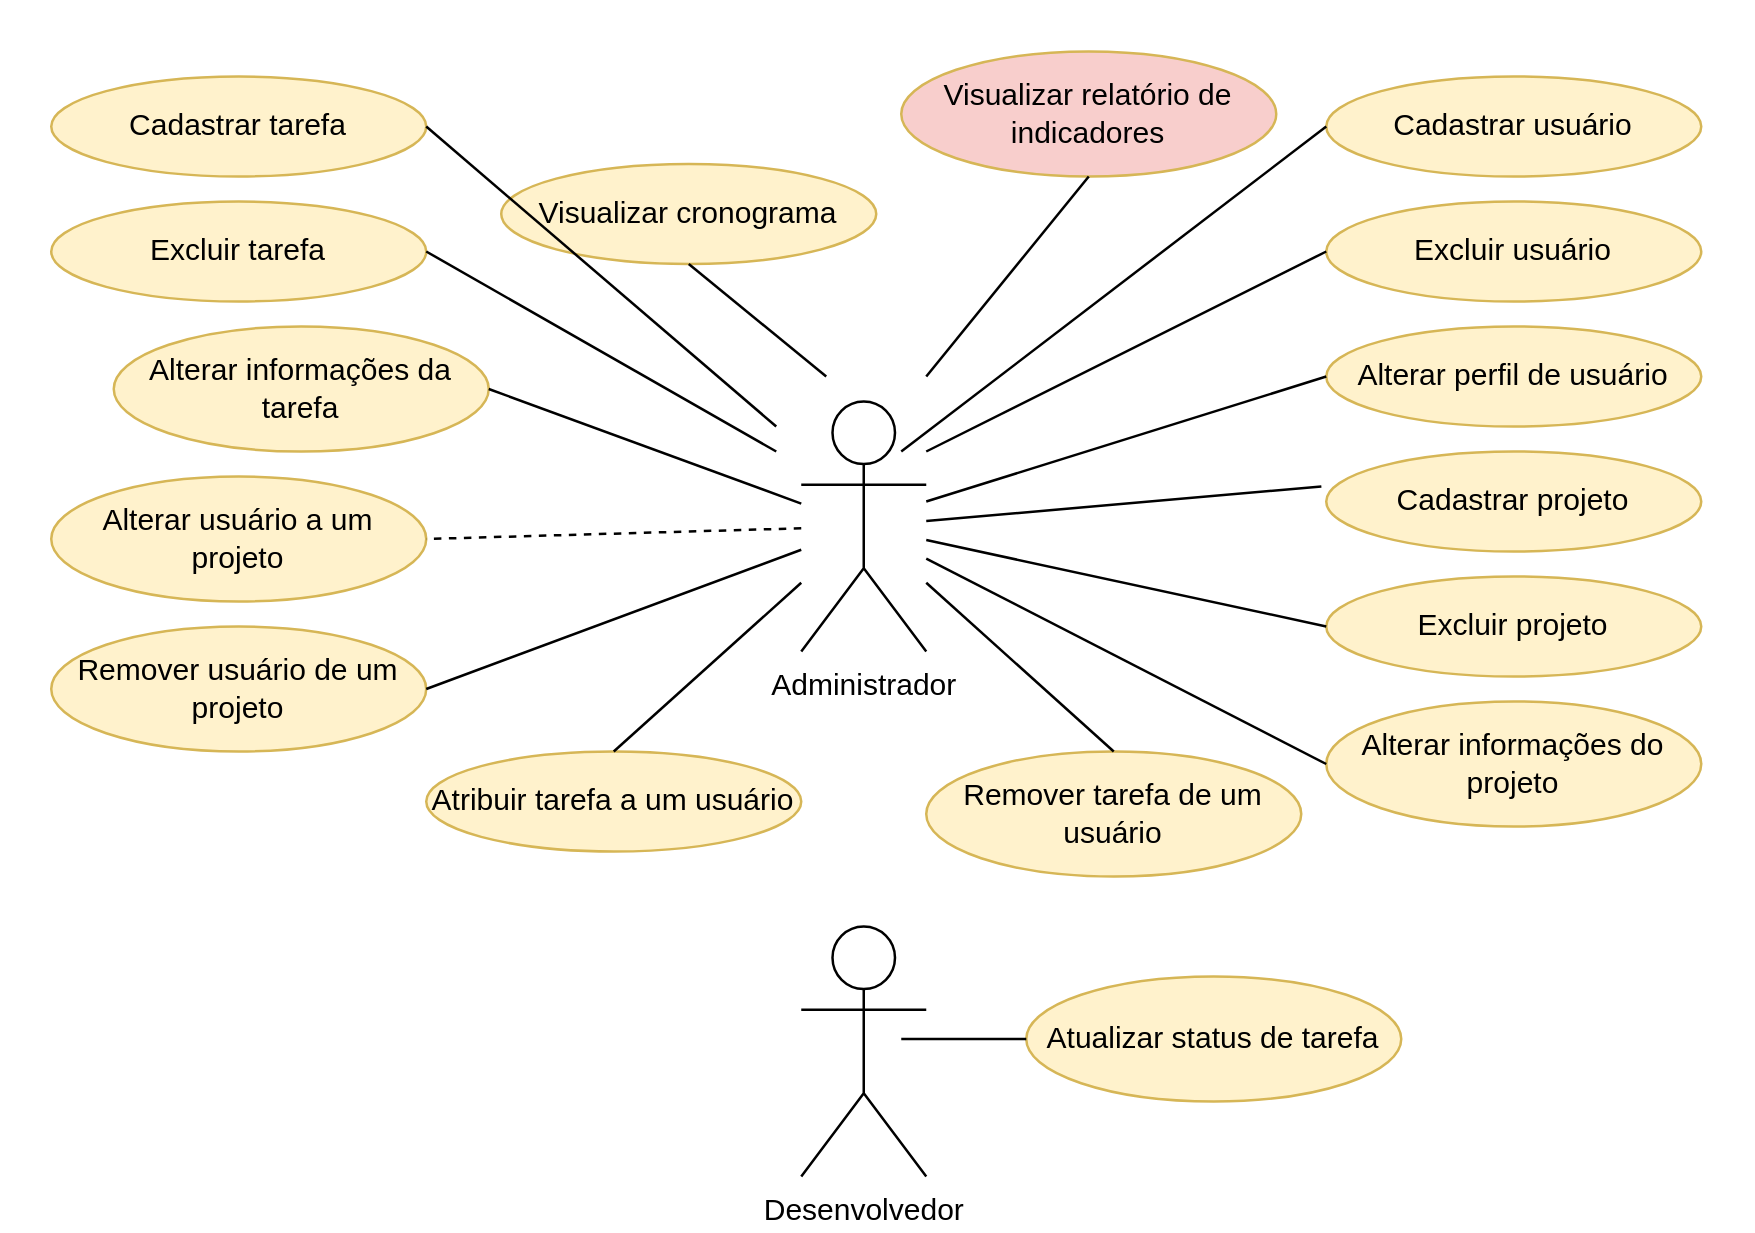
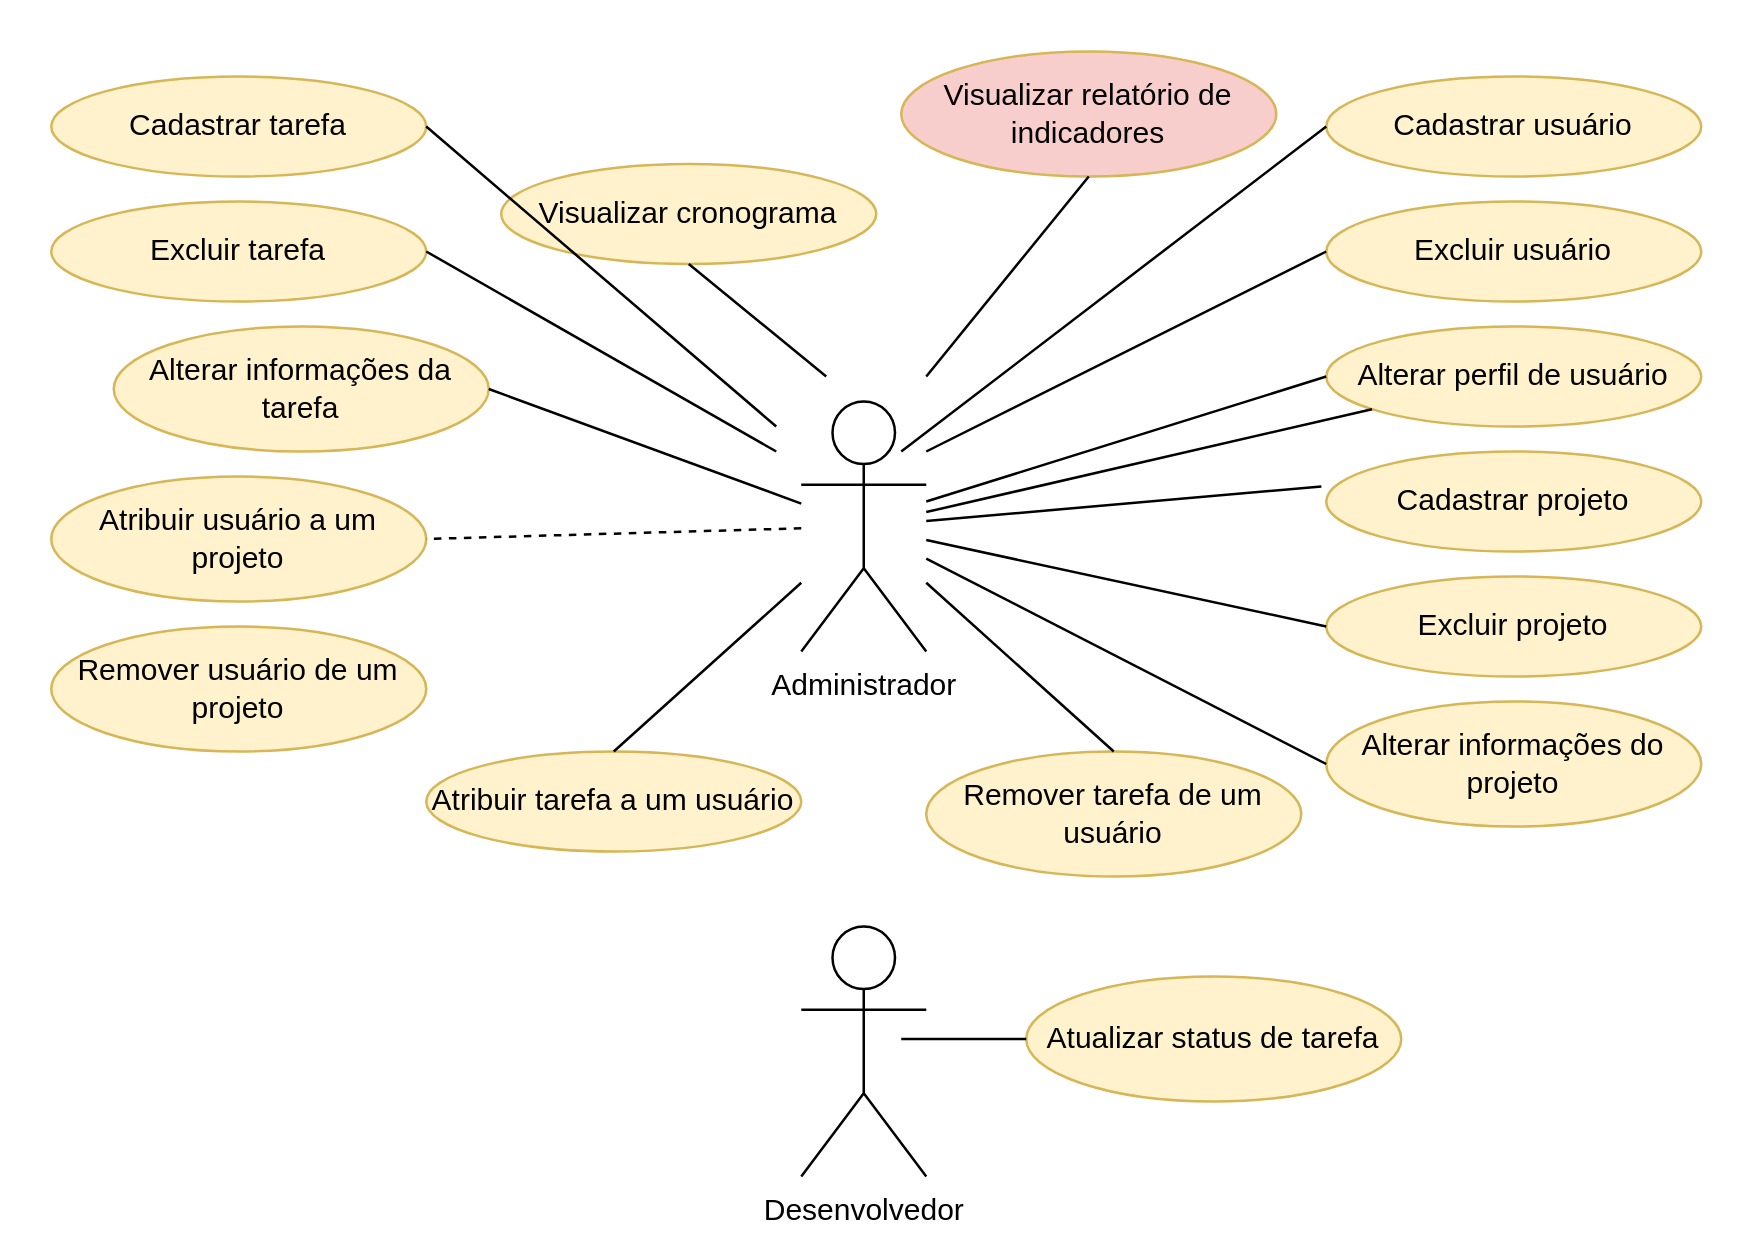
- <mxCell id="13" value="Alterar usuário a um projeto" style="ellipse;whiteSpace=wrap;html=1;fillColor=#fff2cc;strokeColor=#d6b656;" vertex="1" parent="1"><mxGeometry x="20" y="190" width="150" height="50" as="geometry" /></mxCell>
+ <mxCell id="13" value="Atribuir usuário a um projeto" style="ellipse;whiteSpace=wrap;html=1;fillColor=#fff2cc;strokeColor=#d6b656;" vertex="1" parent="1"><mxGeometry x="20" y="190" width="150" height="50" as="geometry" /></mxCell>
- <mxCell id="26" value="" style="endArrow=none;html=1;rounded=0;entryX=1;entryY=0.5;entryDx=0;entryDy=0;" edge="1" parent="1" source="2" target="14"><mxGeometry width="50" height="50" relative="1" as="geometry"><mxPoint x="310" y="440" as="sourcePoint" /><mxPoint x="360" y="390" as="targetPoint" /></mxGeometry></mxCell>
+ <mxCell id="26" value="" style="endArrow=none;html=1;rounded=0;" edge="1" parent="1" source="2" target="6"><mxGeometry width="50" height="50" relative="1" as="geometry"><mxPoint x="310" y="440" as="sourcePoint" /><mxPoint x="360" y="390" as="targetPoint" /></mxGeometry></mxCell>
